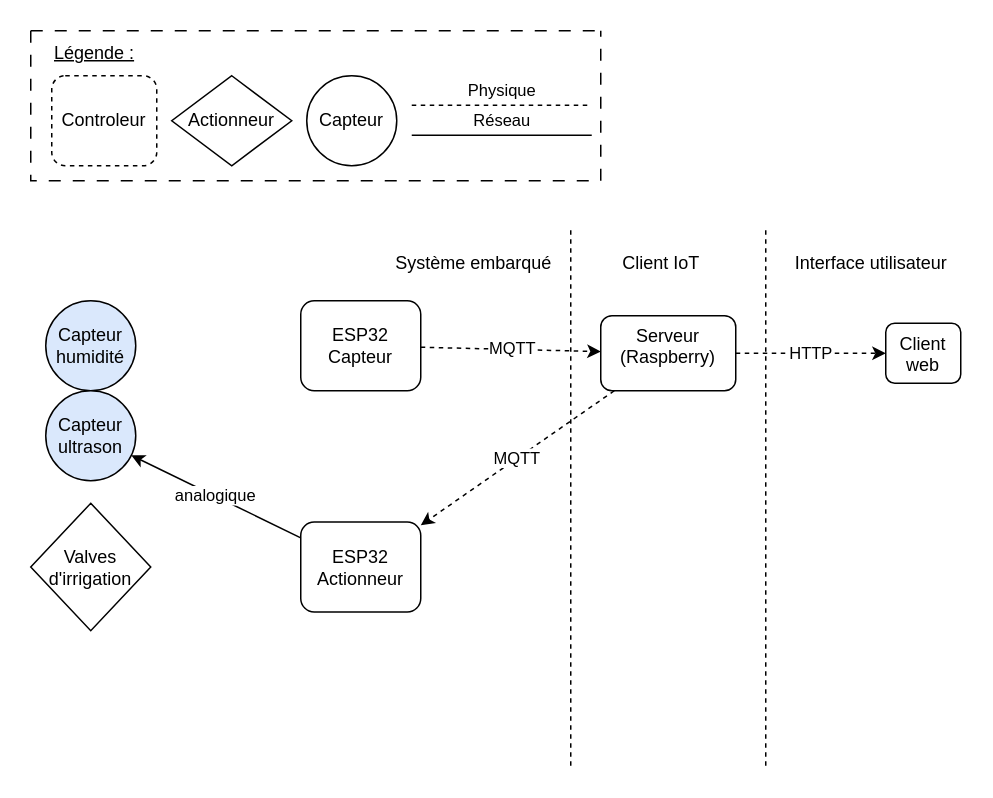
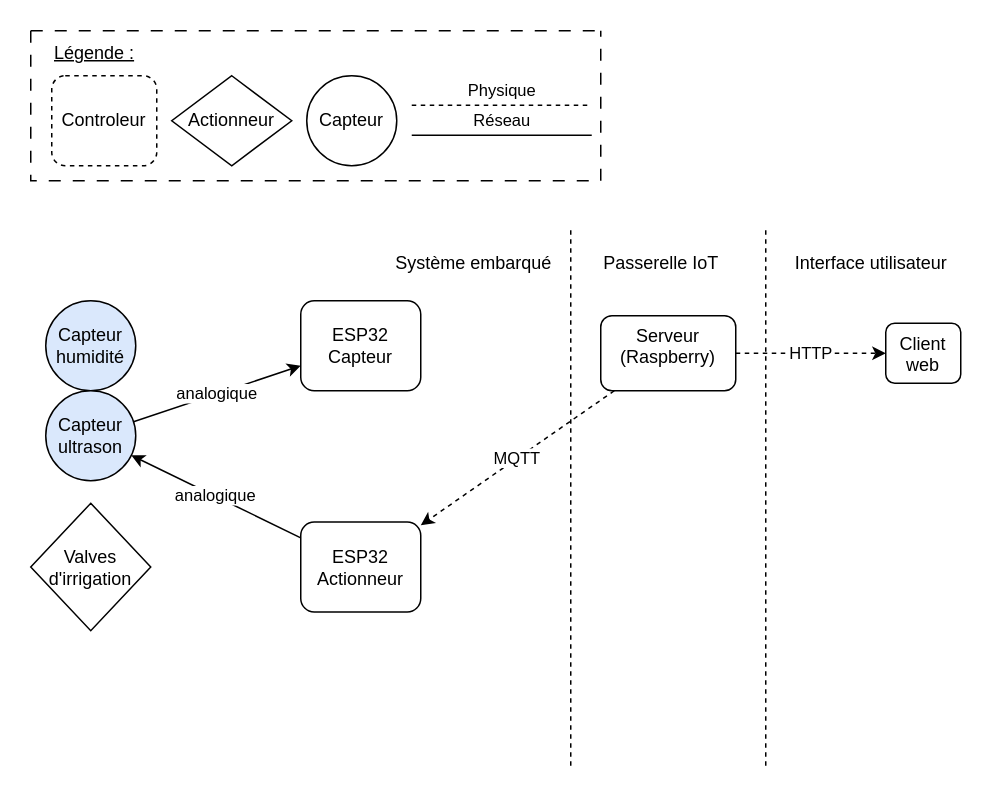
- <mxCell id="17" value="&lt;div&gt;Client IoT&lt;/div&gt;" style="text;html=1;align=center;verticalAlign=middle;resizable=0;points=[];autosize=1;strokeColor=none;fillColor=none;" parent="1" vertex="1"><mxGeometry x="390" y="160" width="100" height="30" as="geometry" /></mxCell>
+ <mxCell id="17" value="&lt;div&gt;Passerelle IoT&lt;/div&gt;" style="text;html=1;align=center;verticalAlign=middle;resizable=0;points=[];autosize=1;strokeColor=none;fillColor=none;" parent="1" vertex="1"><mxGeometry x="390" y="160" width="100" height="30" as="geometry" /></mxCell>
- <mxCell id="3" value="MQTT" style="edgeStyle=none;html=1;dashed=1;" parent="1" source="4" target="6" edge="1"><mxGeometry x="0.013" relative="1" as="geometry"><Array as="points" /><mxPoint as="offset" /></mxGeometry></mxCell>
+ <mxCell id="11" value="analogique" style="edgeStyle=none;html=1;" parent="1" source="12" target="4" edge="1"><mxGeometry relative="1" as="geometry" /></mxCell>
